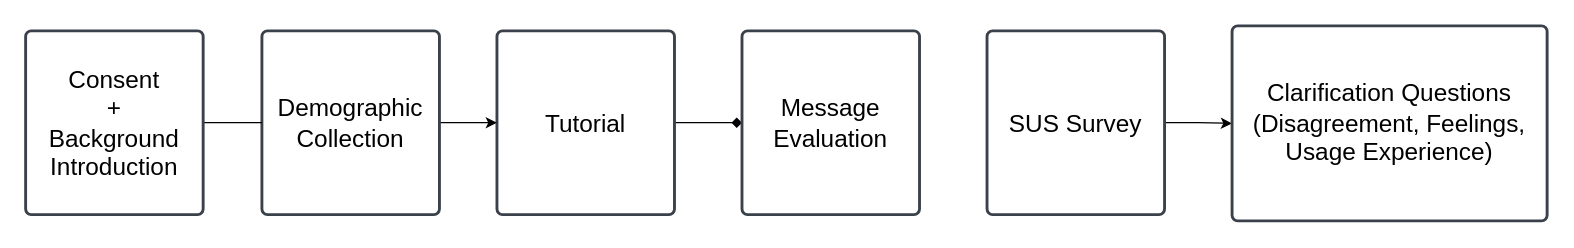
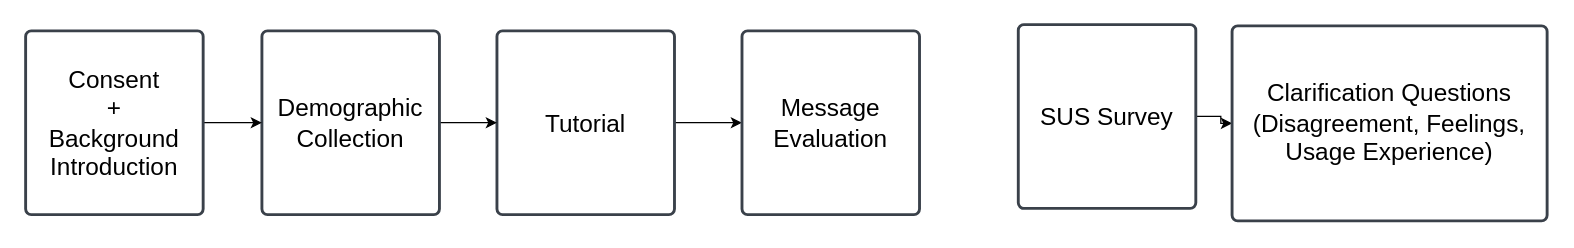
- <mxCell id="10" value="" style="edgeStyle=orthogonalEdgeStyle;rounded=0;orthogonalLoop=1;jettySize=auto;html=1;endArrow=none;" edge="1" parent="1" source="11" target="5"><mxGeometry relative="1" as="geometry" /></mxCell>
+ <mxCell id="10" value="" style="edgeStyle=orthogonalEdgeStyle;rounded=0;orthogonalLoop=1;jettySize=auto;html=1;" edge="1" parent="1" source="11" target="5"><mxGeometry relative="1" as="geometry" /></mxCell>
- <mxCell id="2" value="" style="edgeStyle=orthogonalEdgeStyle;rounded=0;orthogonalLoop=1;jettySize=auto;html=1;endArrow=diamond;" edge="1" parent="1" source="3" target="6"><mxGeometry relative="1" as="geometry" /></mxCell>
+ <mxCell id="2" value="" style="edgeStyle=orthogonalEdgeStyle;rounded=0;orthogonalLoop=1;jettySize=auto;html=1;" edge="1" parent="1" source="3" target="6"><mxGeometry relative="1" as="geometry" /></mxCell>
- <mxCell id="8" value="SUS Survey" style="html=1;overflow=block;blockSpacing=1;whiteSpace=wrap;fontSize=19.5;spacing=3.8;strokeColor=#3a414a;strokeOpacity=100;fillOpacity=100;rounded=1;absoluteArcSize=1;arcSize=9;fillColor=#ffffff;strokeWidth=2.3;lucidId=biFLujoLqB-m;" vertex="1" parent="1"><mxGeometry x="789" y="24" width="142" height="147" as="geometry" /></mxCell>
+ <mxCell id="8" value="SUS Survey" style="html=1;overflow=block;blockSpacing=1;whiteSpace=wrap;fontSize=19.5;spacing=3.8;strokeColor=#3a414a;strokeOpacity=100;fillOpacity=100;rounded=1;absoluteArcSize=1;arcSize=9;fillColor=#ffffff;strokeWidth=2.3;lucidId=biFLujoLqB-m;" vertex="1" parent="1"><mxGeometry x="814" y="19" width="142" height="147" as="geometry" /></mxCell>
